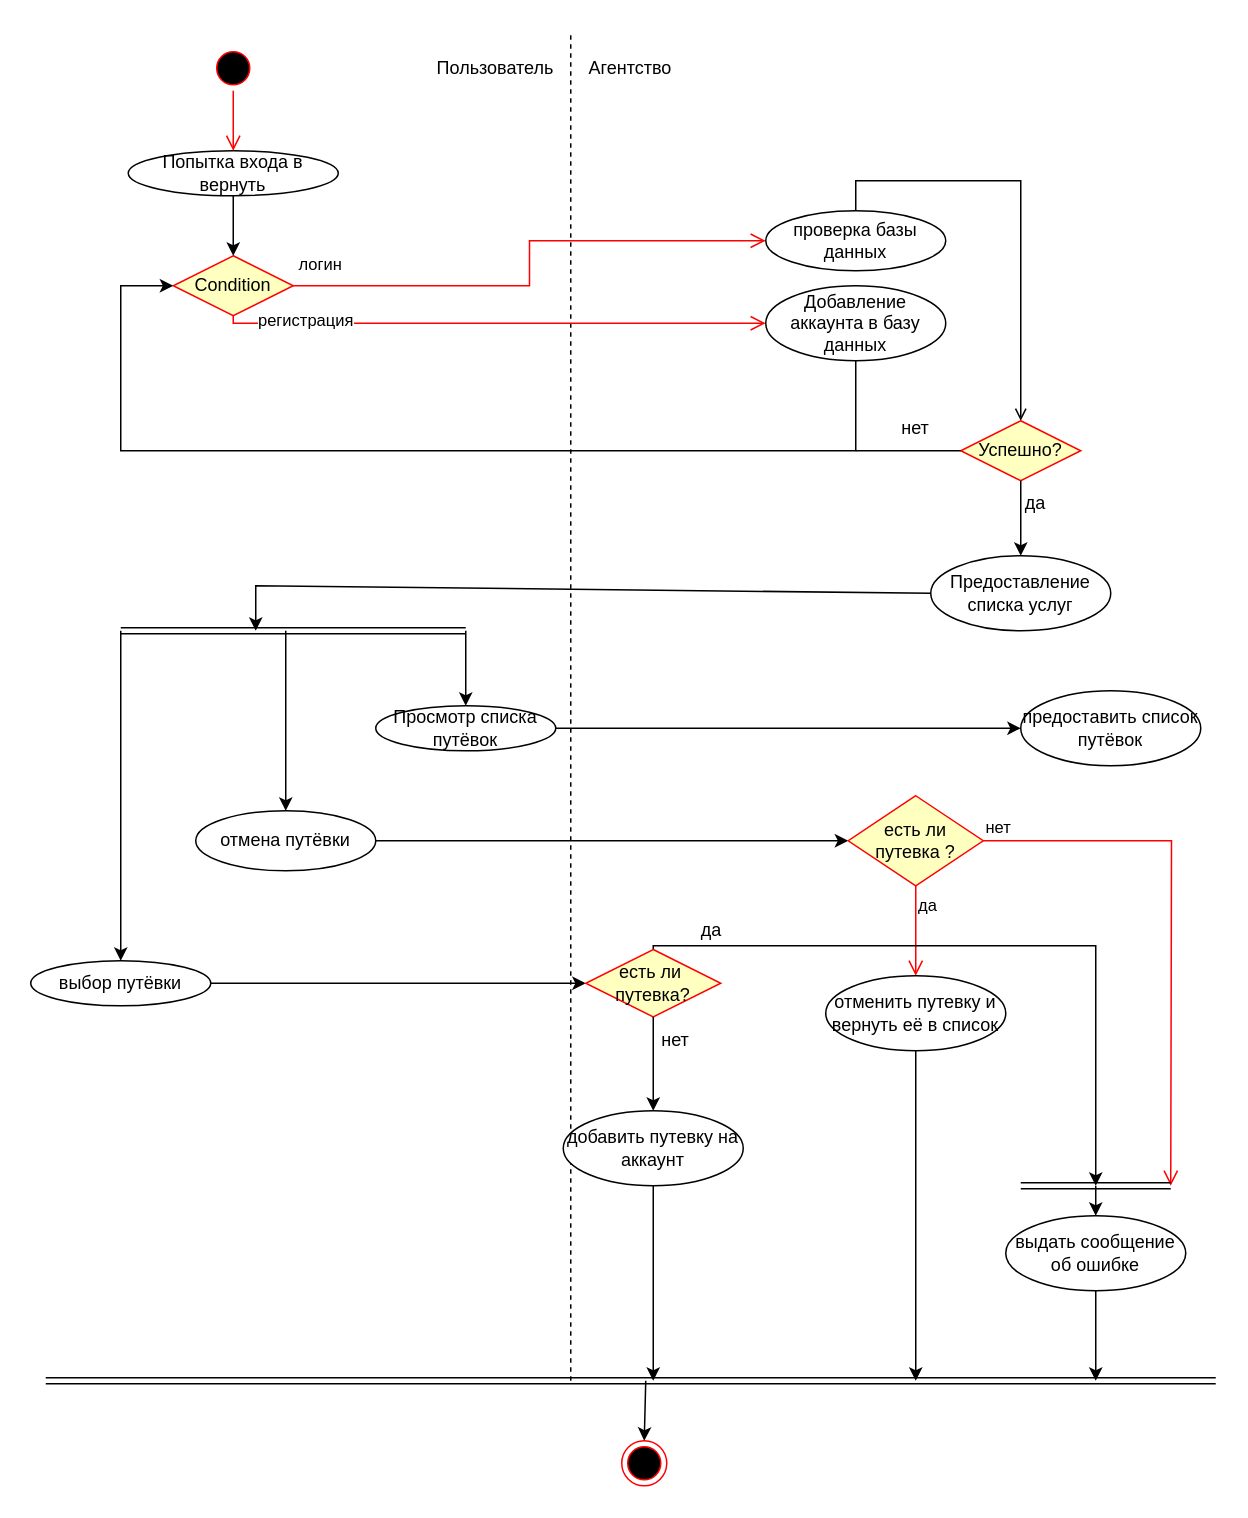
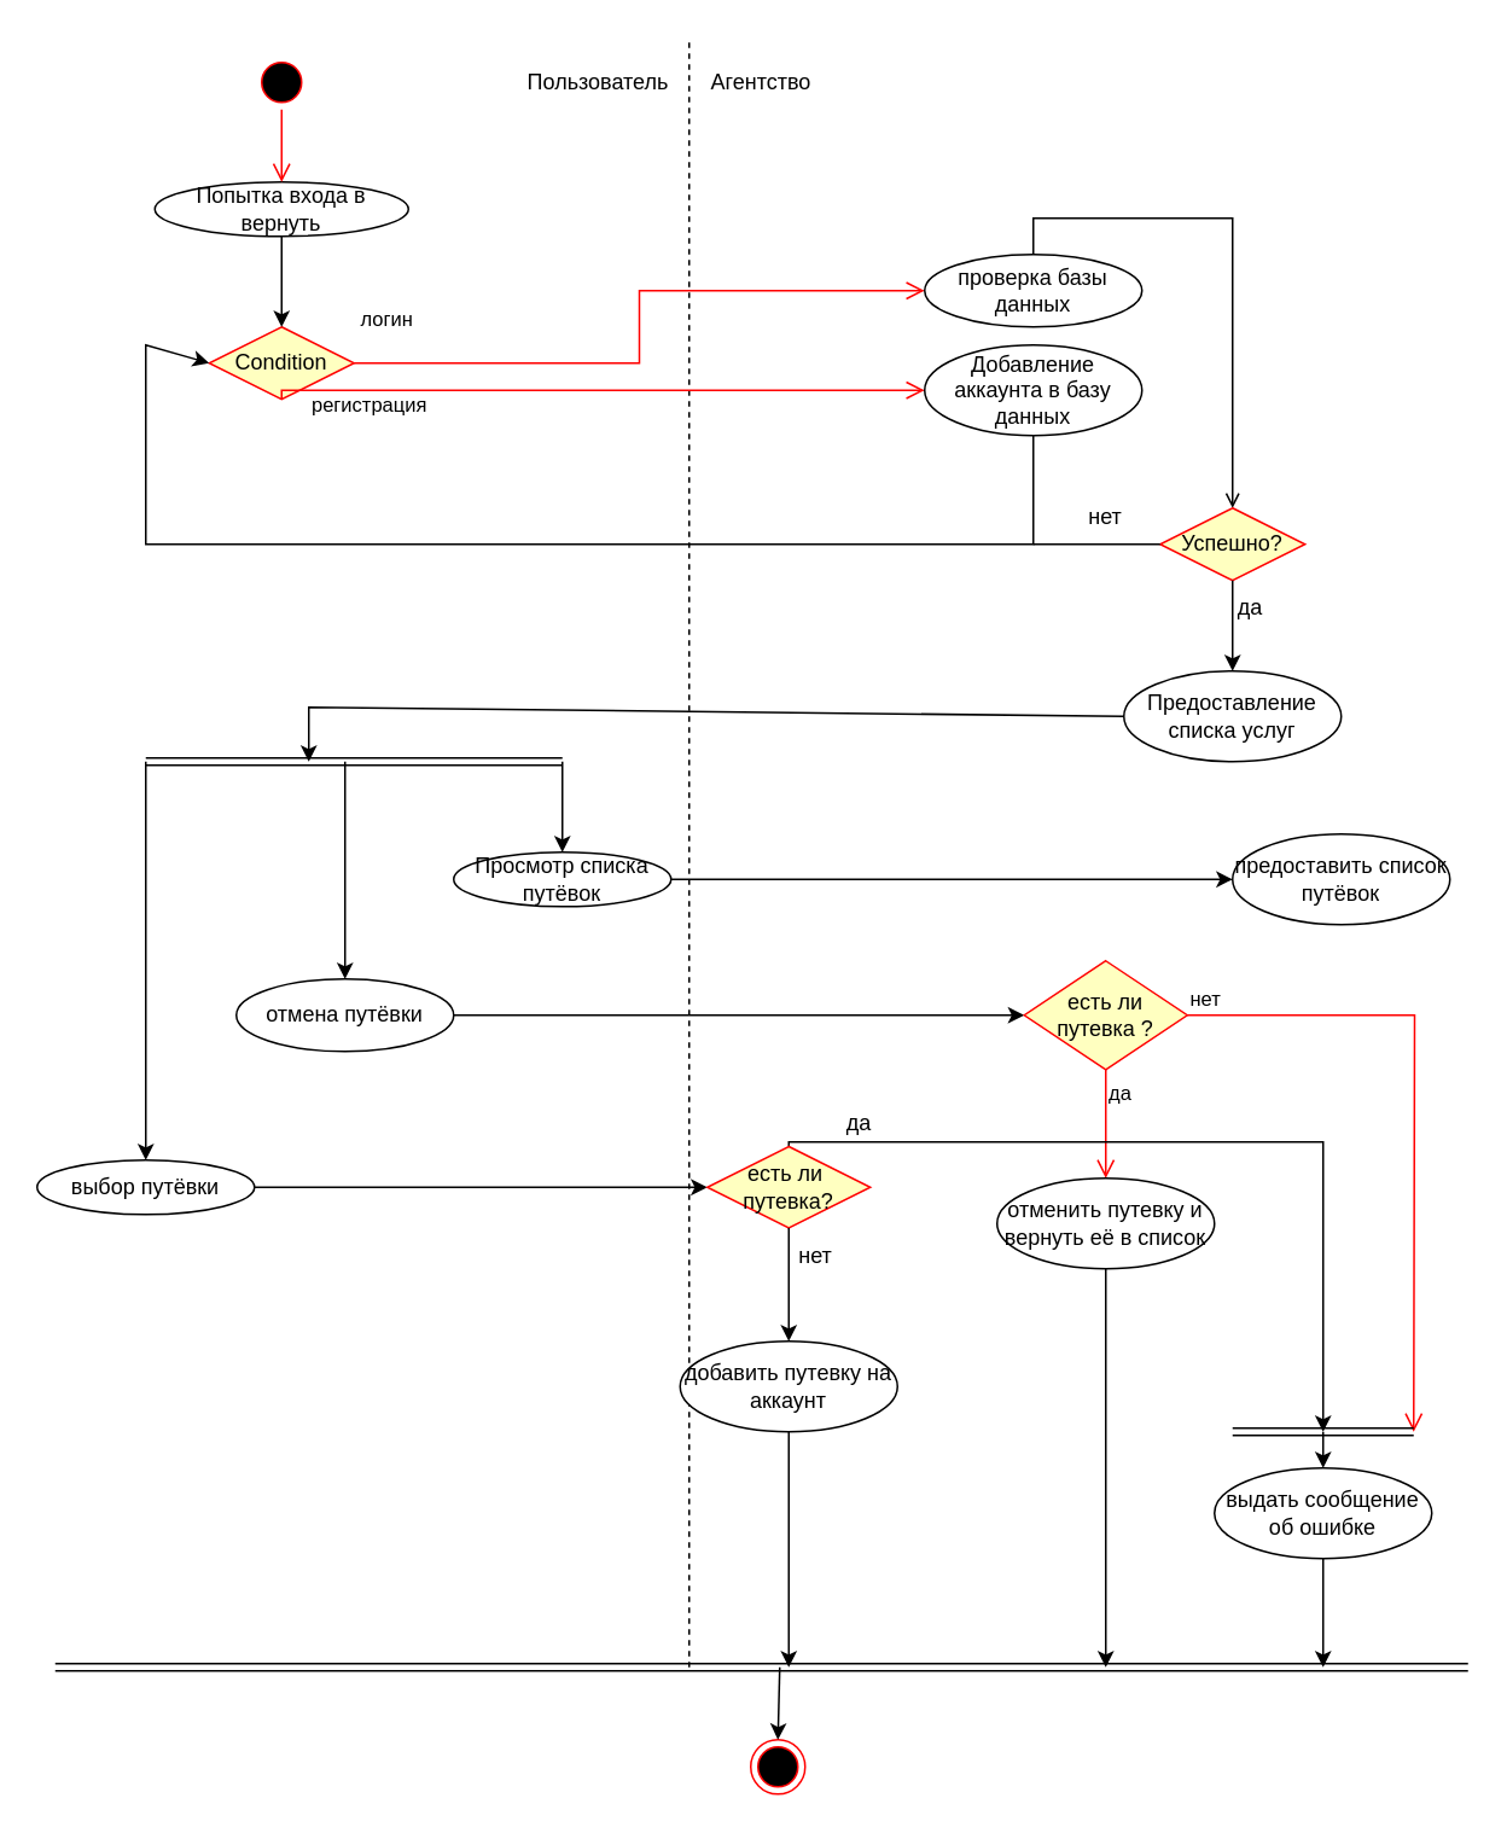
- <mxCell id="8" value="Condition" style="rhombus;whiteSpace=wrap;html=1;fillColor=#ffffc0;strokeColor=#ff0000;" vertex="1" parent="1"><mxGeometry x="115" y="170" width="80" height="40" as="geometry" /></mxCell>
+ <mxCell id="8" value="Condition" style="rhombus;whiteSpace=wrap;html=1;fillColor=#ffffc0;strokeColor=#ff0000;" vertex="1" parent="1"><mxGeometry x="115" y="180" width="80" height="40" as="geometry" /></mxCell>
